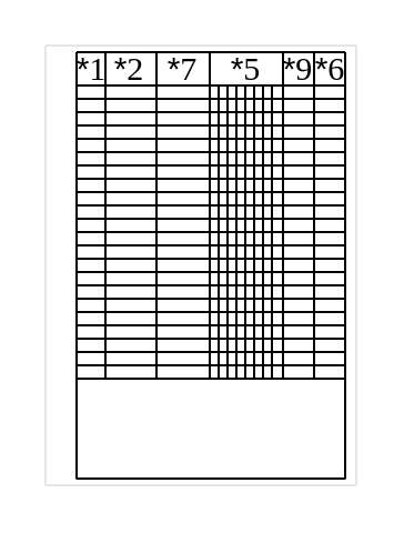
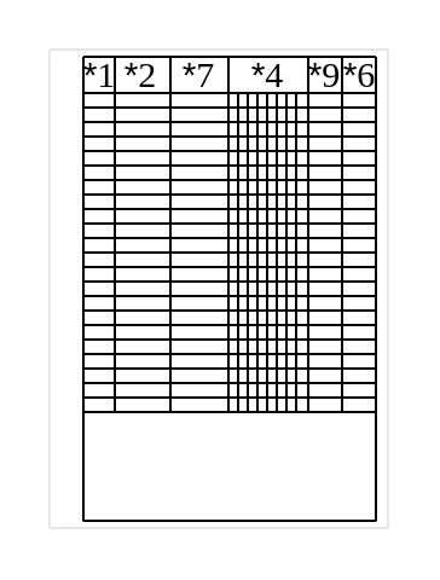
- <mxCell id="67" value="&lt;font face=&quot;Helvetica&quot; style=&quot;font-size: 15px&quot;&gt;*&lt;/font&gt;&lt;font style=&quot;font-size: 15px&quot;&gt;5&lt;/font&gt;" style="text;html=1;strokeColor=none;fillColor=none;align=center;verticalAlign=middle;whiteSpace=wrap;rounded=0;fontFamily=Verdana;fontSize=15;labelBackgroundColor=none;" parent="1" vertex="1"><mxGeometry x="95" y="25" width="31" height="10" as="geometry" /></mxCell>
+ <mxCell id="67" value="&lt;font face=&quot;Helvetica&quot; style=&quot;font-size: 15px&quot;&gt;*&lt;/font&gt;&lt;font style=&quot;font-size: 15px&quot;&gt;4&lt;/font&gt;" style="text;html=1;strokeColor=none;fillColor=none;align=center;verticalAlign=middle;whiteSpace=wrap;rounded=0;fontFamily=Verdana;fontSize=15;labelBackgroundColor=none;" parent="1" vertex="1"><mxGeometry x="95" y="25" width="31" height="10" as="geometry" /></mxCell>
